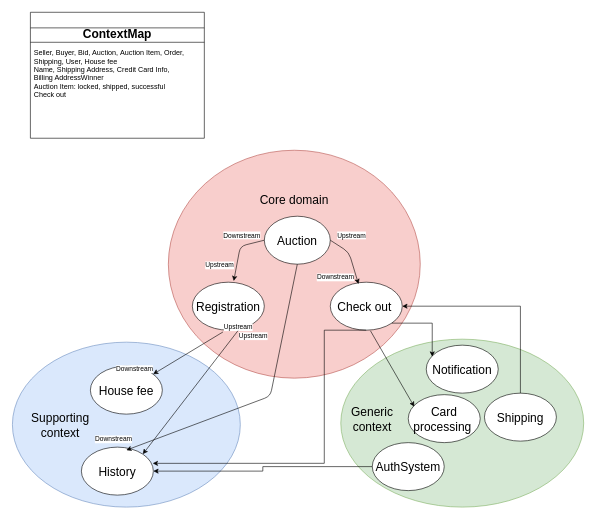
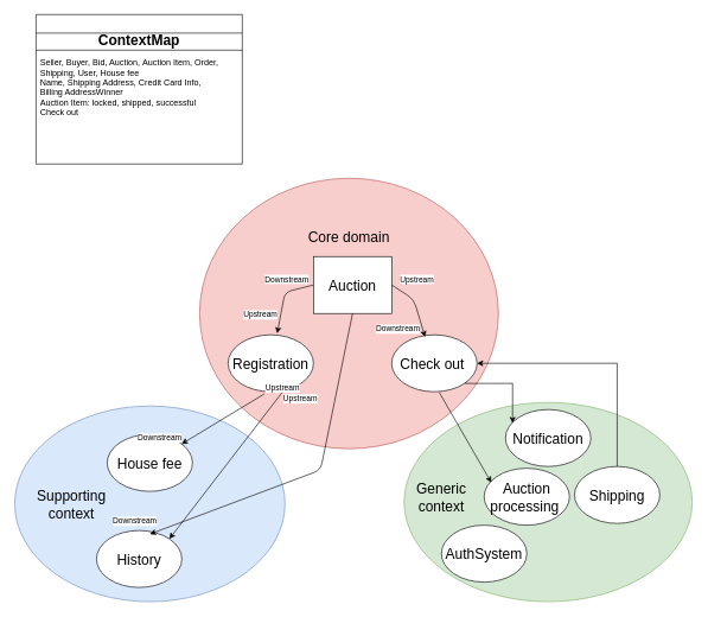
- <mxCell id="21" value="Auction" style="ellipse;whiteSpace=wrap;html=1;fontFamily=Helvetica;fontSize=20;" vertex="1" parent="18"><mxGeometry x="160" y="110" width="110" height="80" as="geometry" /></mxCell>
+ <mxCell id="21" value="Auction" style="whiteSpace=wrap;html=1;fontFamily=Helvetica;fontSize=20;rounded=0;" vertex="1" parent="18"><mxGeometry x="160" y="110" width="110" height="80" as="geometry" /></mxCell>
- <mxCell id="10" value="Card processing&amp;nbsp;" style="ellipse;whiteSpace=wrap;html=1;fontFamily=Helvetica;fontSize=20;" vertex="1" parent="6"><mxGeometry x="130" y="92.5" width="120" height="80" as="geometry" /></mxCell>
+ <mxCell id="10" value="Auction processing&amp;nbsp;" style="ellipse;whiteSpace=wrap;html=1;fontFamily=Helvetica;fontSize=20;" vertex="1" parent="6"><mxGeometry x="130" y="92.5" width="120" height="80" as="geometry" /></mxCell>
- <mxCell id="36" style="edgeStyle=orthogonalEdgeStyle;rounded=0;orthogonalLoop=1;jettySize=auto;html=1;exitX=0.5;exitY=1;exitDx=0;exitDy=0;entryX=0.992;entryY=0.338;entryDx=0;entryDy=0;entryPerimeter=0;fontFamily=Helvetica;fontSize=20;" edge="1" parent="1" source="20" target="16"><mxGeometry relative="1" as="geometry"><Array as="points"><mxPoint x="540" y="550" /><mxPoint x="540" y="772" /></Array></mxGeometry></mxCell>
- <mxCell id="40" style="edgeStyle=orthogonalEdgeStyle;rounded=0;orthogonalLoop=1;jettySize=auto;html=1;exitX=0;exitY=0.5;exitDx=0;exitDy=0;fontFamily=Helvetica;fontSize=20;" edge="1" parent="1" source="8" target="16"><mxGeometry relative="1" as="geometry" /></mxCell>
